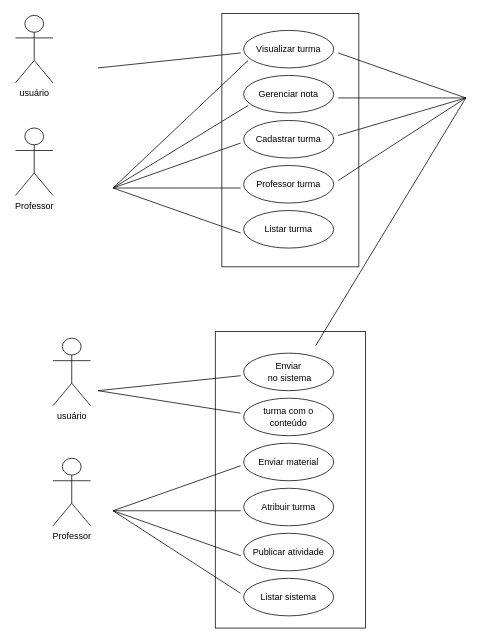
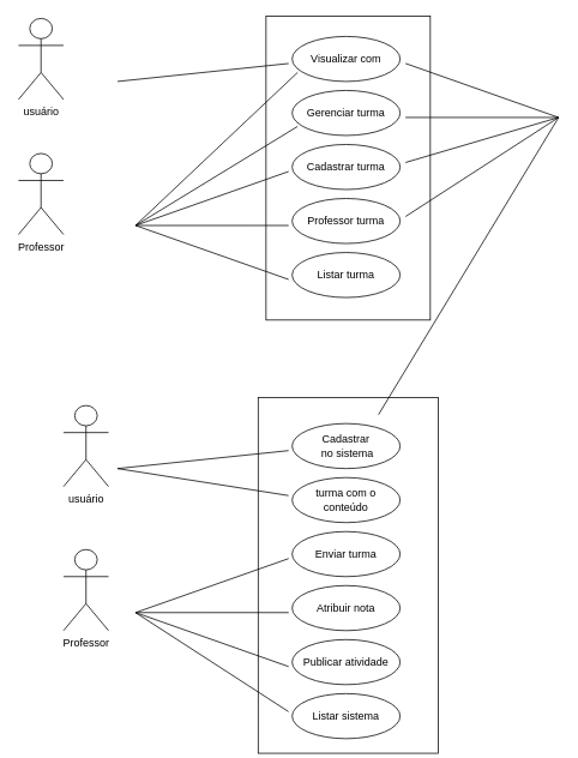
- <mxCell id="2" value="&lt;div style=&quot;&quot;&gt;&lt;br&gt;&lt;/div&gt;&lt;div style=&quot;&quot;&gt;Visualizar turma&lt;/div&gt;&lt;div style=&quot;&quot;&gt;&lt;br&gt;&lt;/div&gt;" style="ellipse;whiteSpace=wrap;html=1;fillColor=none;align=center;" vertex="1" parent="1"><mxGeometry x="324" y="40" width="120" height="50" as="geometry" /></mxCell>
+ <mxCell id="2" value="&lt;div style=&quot;&quot;&gt;&lt;br&gt;&lt;/div&gt;&lt;div style=&quot;&quot;&gt;Visualizar com&lt;/div&gt;&lt;div style=&quot;&quot;&gt;&lt;br&gt;&lt;/div&gt;" style="ellipse;whiteSpace=wrap;html=1;fillColor=none;align=center;" vertex="1" parent="1"><mxGeometry x="324" y="40" width="120" height="50" as="geometry" /></mxCell>
- <mxCell id="3" value="&lt;div style=&quot;&quot;&gt;&lt;span style=&quot;background-color: initial;&quot;&gt;Gerenciar nota&lt;/span&gt;&lt;br&gt;&lt;/div&gt;" style="ellipse;whiteSpace=wrap;html=1;fillColor=none;align=center;" vertex="1" parent="1"><mxGeometry x="324" y="100" width="120" height="50" as="geometry" /></mxCell>
+ <mxCell id="3" value="&lt;div style=&quot;&quot;&gt;&lt;span style=&quot;background-color: initial;&quot;&gt;Gerenciar turma&lt;/span&gt;&lt;br&gt;&lt;/div&gt;" style="ellipse;whiteSpace=wrap;html=1;fillColor=none;align=center;" vertex="1" parent="1"><mxGeometry x="324" y="100" width="120" height="50" as="geometry" /></mxCell>
- <mxCell id="20" value="&lt;div style=&quot;&quot;&gt;&lt;br&gt;&lt;/div&gt;&lt;div style=&quot;&quot;&gt;&lt;div&gt;Enviar&lt;/div&gt;&lt;div&gt;&amp;nbsp;no sistema&lt;/div&gt;&lt;div&gt;&lt;br&gt;&lt;/div&gt;&lt;/div&gt;" style="ellipse;whiteSpace=wrap;html=1;fillColor=none;align=center;" vertex="1" parent="1"><mxGeometry x="324" y="470" width="120" height="50" as="geometry" /></mxCell>
+ <mxCell id="20" value="&lt;div style=&quot;&quot;&gt;&lt;br&gt;&lt;/div&gt;&lt;div style=&quot;&quot;&gt;&lt;div&gt;Cadastrar&lt;/div&gt;&lt;div&gt;&amp;nbsp;no sistema&lt;/div&gt;&lt;div&gt;&lt;br&gt;&lt;/div&gt;&lt;/div&gt;" style="ellipse;whiteSpace=wrap;html=1;fillColor=none;align=center;" vertex="1" parent="1"><mxGeometry x="324" y="470" width="120" height="50" as="geometry" /></mxCell>
- <mxCell id="22" value="&lt;div style=&quot;&quot;&gt;&lt;div&gt;&lt;br&gt;&lt;/div&gt;&lt;div&gt;Enviar material&lt;/div&gt;&lt;div&gt;&lt;br&gt;&lt;/div&gt;&lt;/div&gt;" style="ellipse;whiteSpace=wrap;html=1;fillColor=none;align=center;" vertex="1" parent="1"><mxGeometry x="324" y="590" width="120" height="50" as="geometry" /></mxCell>
+ <mxCell id="22" value="&lt;div style=&quot;&quot;&gt;&lt;div&gt;&lt;br&gt;&lt;/div&gt;&lt;div&gt;Enviar turma&lt;/div&gt;&lt;div&gt;&lt;br&gt;&lt;/div&gt;&lt;/div&gt;" style="ellipse;whiteSpace=wrap;html=1;fillColor=none;align=center;" vertex="1" parent="1"><mxGeometry x="324" y="590" width="120" height="50" as="geometry" /></mxCell>
- <mxCell id="23" value="&lt;div style=&quot;&quot;&gt;&lt;div&gt;&lt;span style=&quot;background-color: initial;&quot;&gt;Atribuir turma&lt;/span&gt;&lt;br&gt;&lt;/div&gt;&lt;/div&gt;" style="ellipse;whiteSpace=wrap;html=1;fillColor=none;align=center;" vertex="1" parent="1"><mxGeometry x="324" y="650" width="120" height="50" as="geometry" /></mxCell>
+ <mxCell id="23" value="&lt;div style=&quot;&quot;&gt;&lt;div&gt;&lt;span style=&quot;background-color: initial;&quot;&gt;Atribuir nota&lt;/span&gt;&lt;br&gt;&lt;/div&gt;&lt;/div&gt;" style="ellipse;whiteSpace=wrap;html=1;fillColor=none;align=center;" vertex="1" parent="1"><mxGeometry x="324" y="650" width="120" height="50" as="geometry" /></mxCell>
